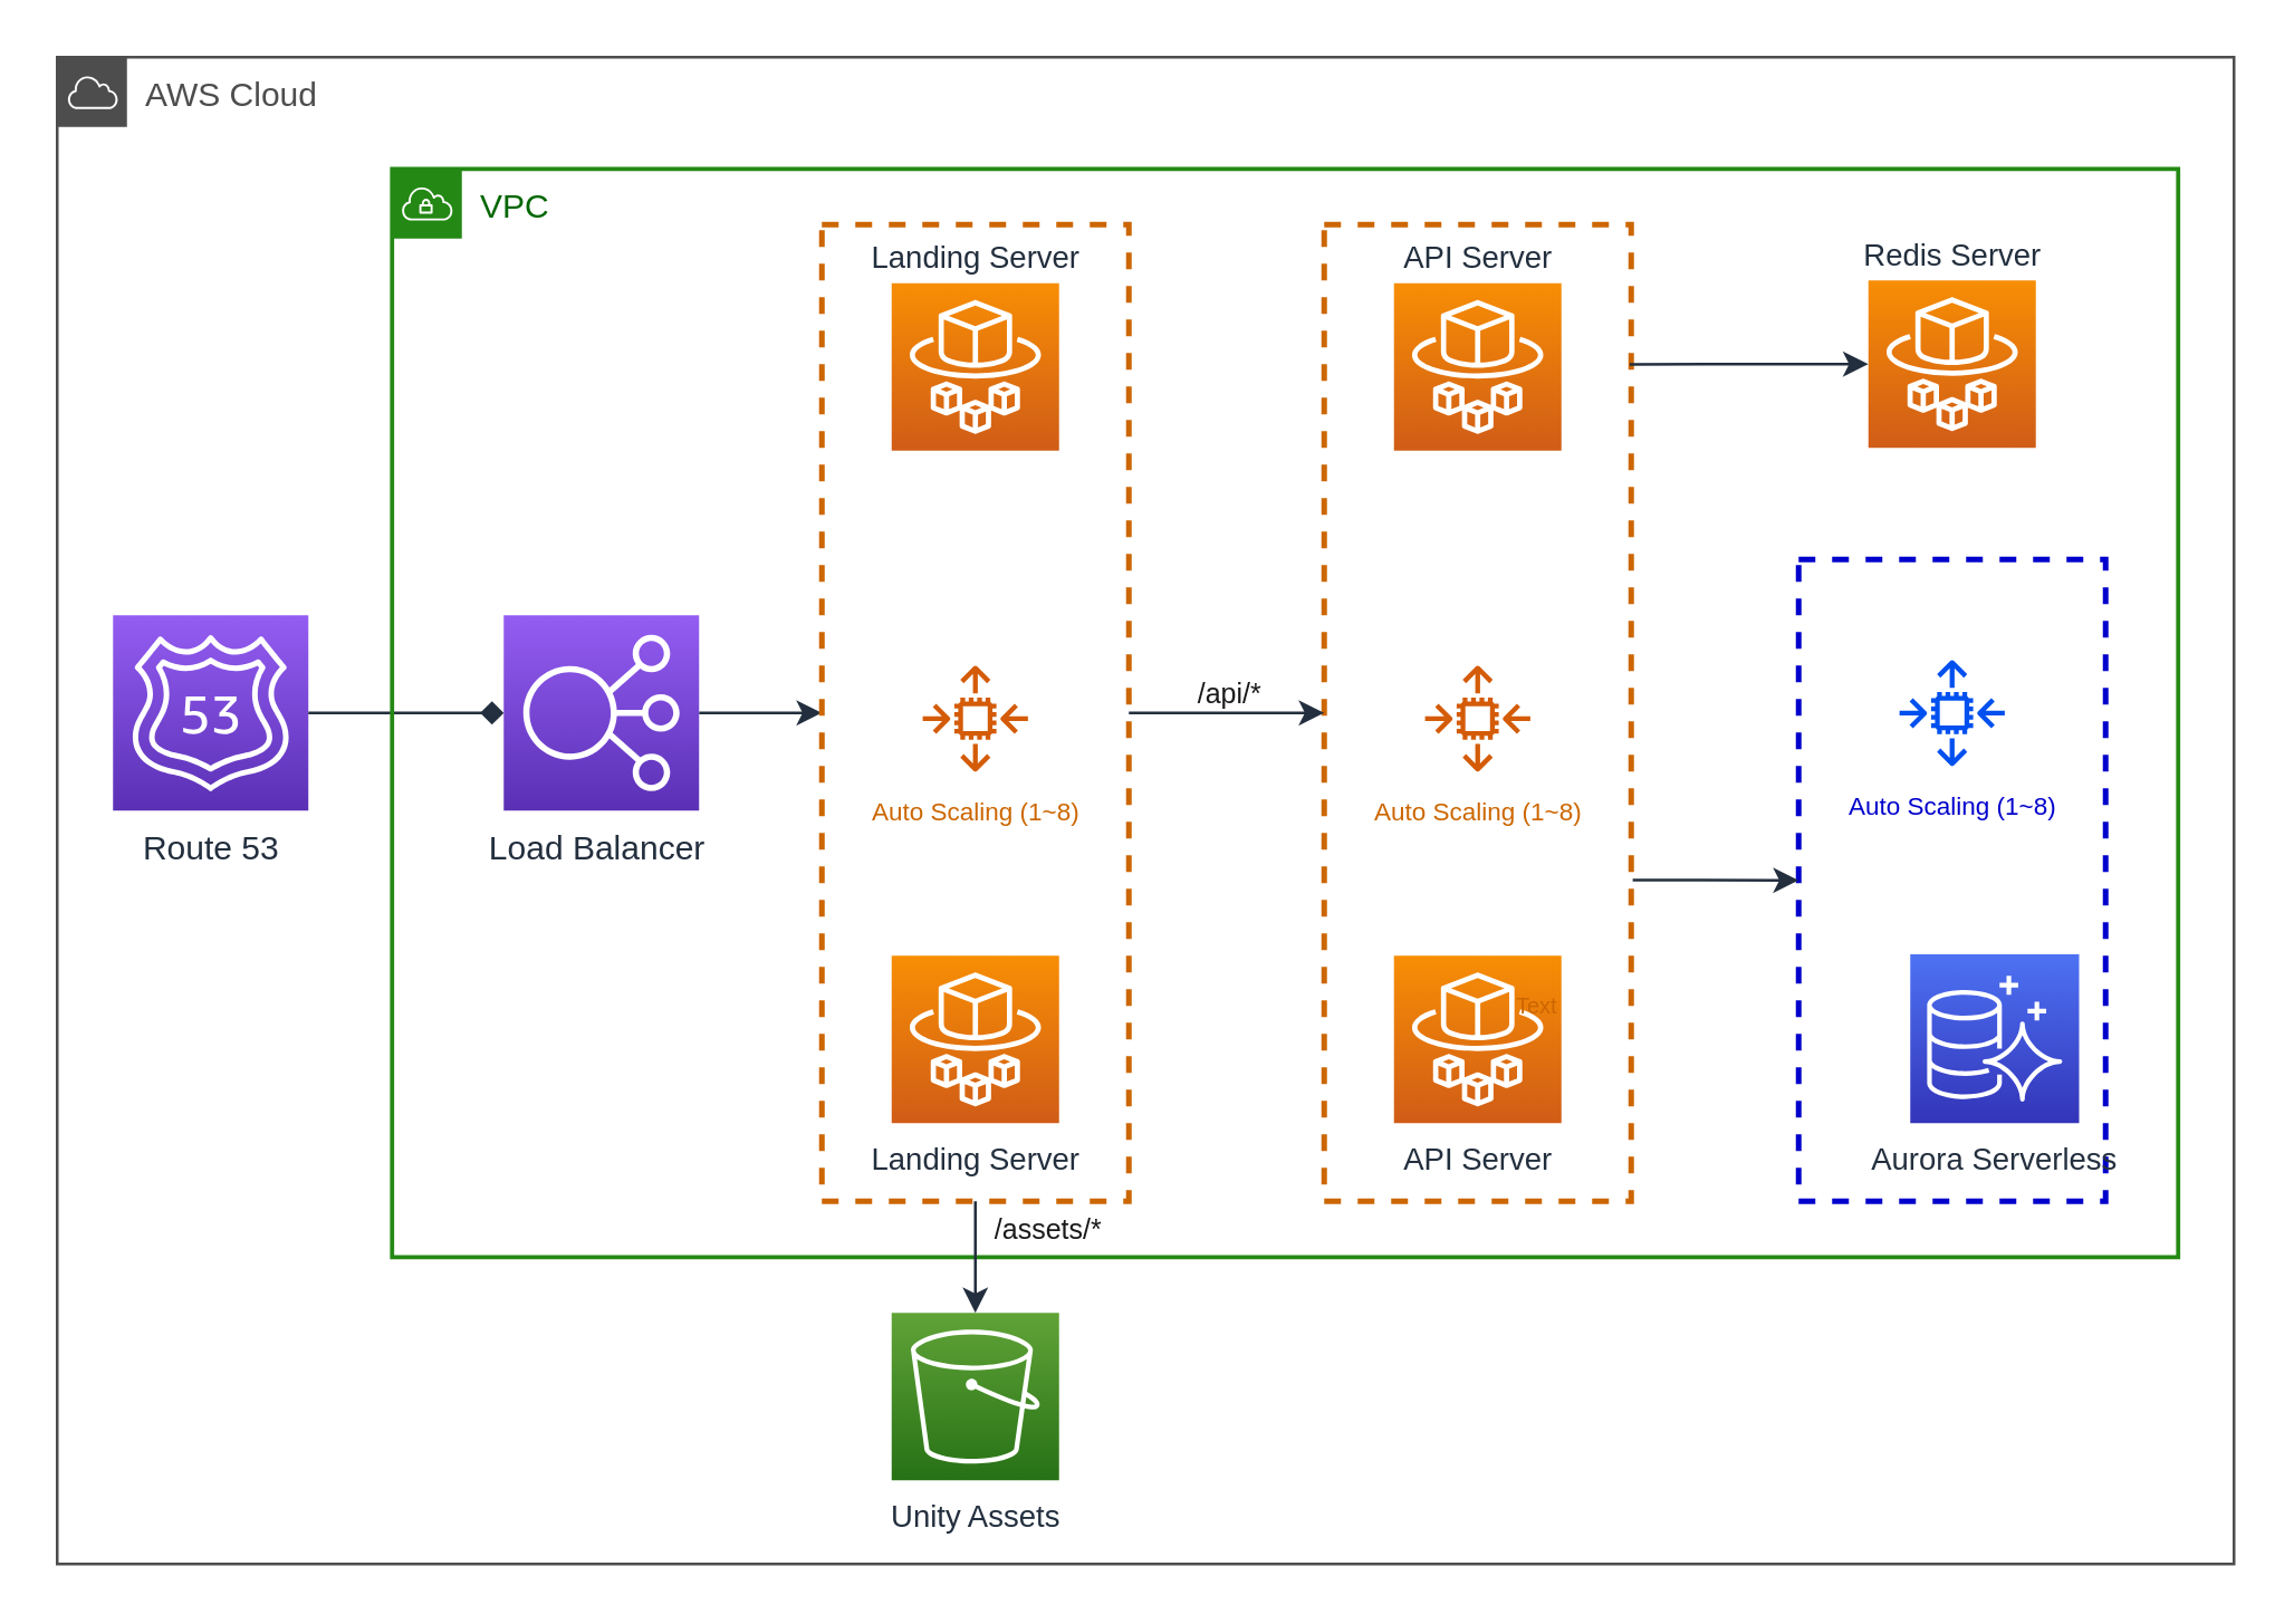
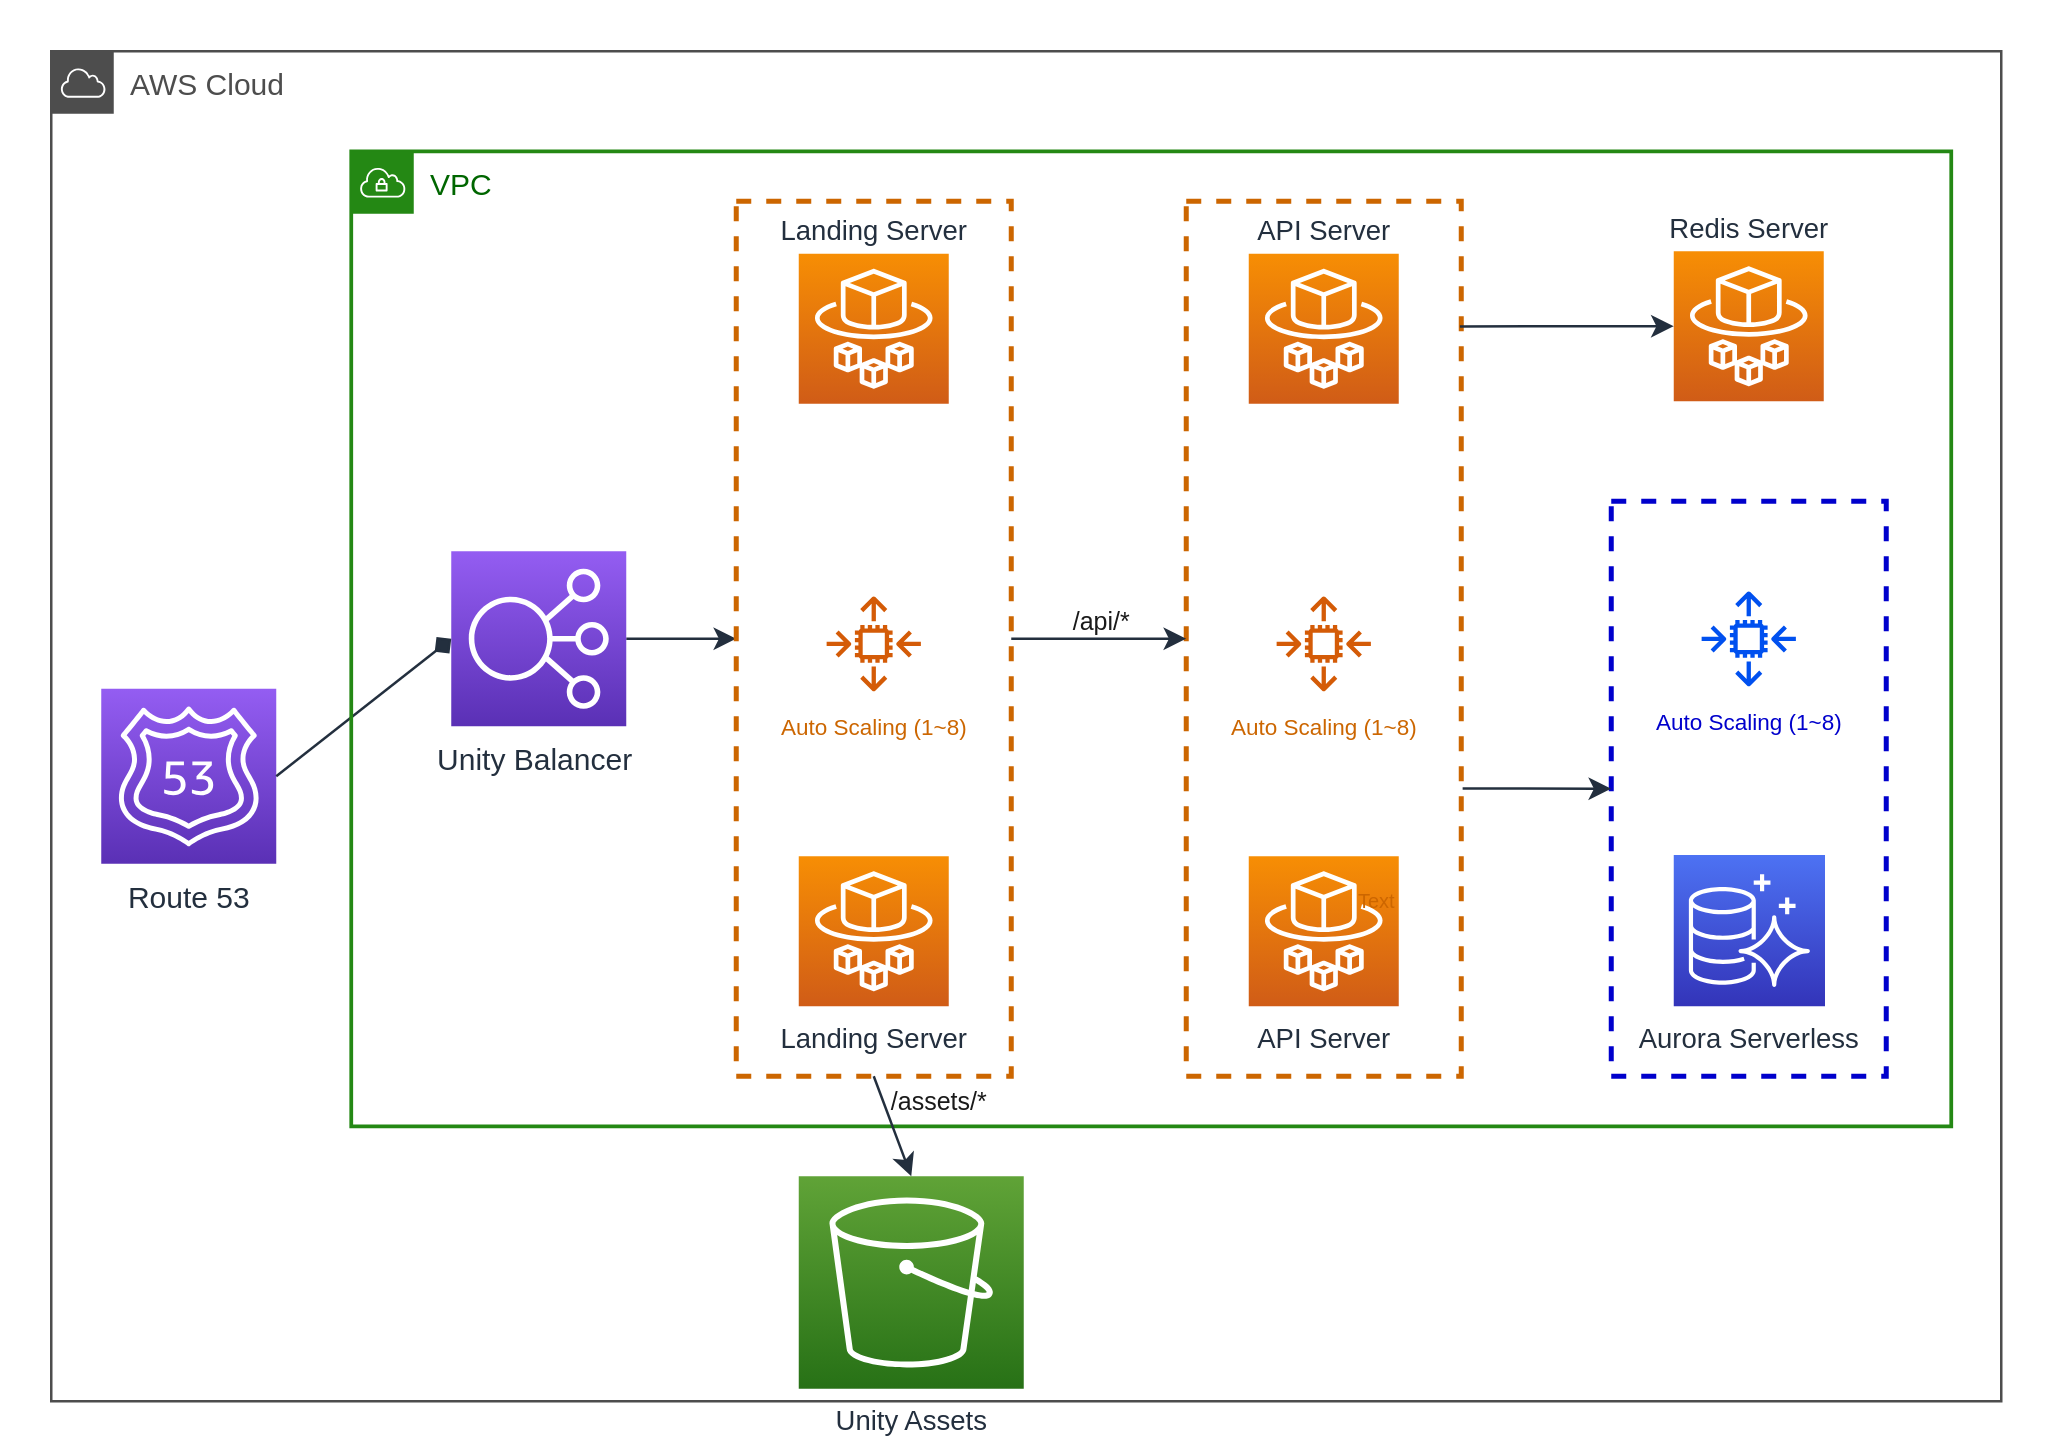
- <mxCell id="6" value="Route 53" style="sketch=0;points=[[0,0,0],[0.25,0,0],[0.5,0,0],[0.75,0,0],[1,0,0],[0,1,0],[0.25,1,0],[0.5,1,0],[0.75,1,0],[1,1,0],[0,0.25,0],[0,0.5,0],[0,0.75,0],[1,0.25,0],[1,0.5,0],[1,0.75,0]];outlineConnect=0;fontColor=#232F3E;gradientColor=#945DF2;gradientDirection=north;fillColor=#5A30B5;strokeColor=#ffffff;dashed=0;verticalLabelPosition=bottom;verticalAlign=top;align=center;html=1;fontSize=12;fontStyle=0;aspect=fixed;shape=mxgraph.aws4.resourceIcon;resIcon=mxgraph.aws4.route_53;" parent="1" vertex="1"><mxGeometry x="40" y="220" width="70" height="70" as="geometry" /></mxCell>
+ <mxCell id="6" value="Route 53" style="sketch=0;points=[[0,0,0],[0.25,0,0],[0.5,0,0],[0.75,0,0],[1,0,0],[0,1,0],[0.25,1,0],[0.5,1,0],[0.75,1,0],[1,1,0],[0,0.25,0],[0,0.5,0],[0,0.75,0],[1,0.25,0],[1,0.5,0],[1,0.75,0]];outlineConnect=0;fontColor=#232F3E;gradientColor=#945DF2;gradientDirection=north;fillColor=#5A30B5;strokeColor=#ffffff;dashed=0;verticalLabelPosition=bottom;verticalAlign=top;align=center;html=1;fontSize=12;fontStyle=0;aspect=fixed;shape=mxgraph.aws4.resourceIcon;resIcon=mxgraph.aws4.route_53;" parent="1" vertex="1"><mxGeometry x="40" y="275" width="70" height="70" as="geometry" /></mxCell>
- <mxCell id="5" value="Load Balancer&amp;nbsp;" style="sketch=0;points=[[0,0,0],[0.25,0,0],[0.5,0,0],[0.75,0,0],[1,0,0],[0,1,0],[0.25,1,0],[0.5,1,0],[0.75,1,0],[1,1,0],[0,0.25,0],[0,0.5,0],[0,0.75,0],[1,0.25,0],[1,0.5,0],[1,0.75,0]];outlineConnect=0;fontColor=#232F3E;gradientColor=#945DF2;gradientDirection=north;fillColor=#5A30B5;strokeColor=#ffffff;dashed=0;verticalLabelPosition=bottom;verticalAlign=top;align=center;html=1;fontSize=12;fontStyle=0;aspect=fixed;shape=mxgraph.aws4.resourceIcon;resIcon=mxgraph.aws4.elastic_load_balancing;" parent="1" vertex="1"><mxGeometry x="180" y="220" width="70" height="70" as="geometry" /></mxCell>
+ <mxCell id="5" value="Unity Balancer&amp;nbsp;" style="sketch=0;points=[[0,0,0],[0.25,0,0],[0.5,0,0],[0.75,0,0],[1,0,0],[0,1,0],[0.25,1,0],[0.5,1,0],[0.75,1,0],[1,1,0],[0,0.25,0],[0,0.5,0],[0,0.75,0],[1,0.25,0],[1,0.5,0],[1,0.75,0]];outlineConnect=0;fontColor=#232F3E;gradientColor=#945DF2;gradientDirection=north;fillColor=#5A30B5;strokeColor=#ffffff;dashed=0;verticalLabelPosition=bottom;verticalAlign=top;align=center;html=1;fontSize=12;fontStyle=0;aspect=fixed;shape=mxgraph.aws4.resourceIcon;resIcon=mxgraph.aws4.elastic_load_balancing;" parent="1" vertex="1"><mxGeometry x="180" y="220" width="70" height="70" as="geometry" /></mxCell>
- <mxCell id="19" value="Aurora Serverless" style="sketch=0;points=[[0,0,0],[0.25,0,0],[0.5,0,0],[0.75,0,0],[1,0,0],[0,1,0],[0.25,1,0],[0.5,1,0],[0.75,1,0],[1,1,0],[0,0.25,0],[0,0.5,0],[0,0.75,0],[1,0.25,0],[1,0.5,0],[1,0.75,0]];outlineConnect=0;fontColor=#232F3E;gradientColor=#4D72F3;gradientDirection=north;fillColor=#3334B9;strokeColor=#ffffff;dashed=0;verticalLabelPosition=bottom;verticalAlign=top;align=center;html=1;fontSize=11;fontStyle=0;aspect=fixed;shape=mxgraph.aws4.resourceIcon;resIcon=mxgraph.aws4.aurora;" parent="1" vertex="1"><mxGeometry x="684" y="341.5" width="60.5" height="60.5" as="geometry" /></mxCell>
+ <mxCell id="19" value="Aurora Serverless" style="sketch=0;points=[[0,0,0],[0.25,0,0],[0.5,0,0],[0.75,0,0],[1,0,0],[0,1,0],[0.25,1,0],[0.5,1,0],[0.75,1,0],[1,1,0],[0,0.25,0],[0,0.5,0],[0,0.75,0],[1,0.25,0],[1,0.5,0],[1,0.75,0]];outlineConnect=0;fontColor=#232F3E;gradientColor=#4D72F3;gradientDirection=north;fillColor=#3334B9;strokeColor=#ffffff;dashed=0;verticalLabelPosition=bottom;verticalAlign=top;align=center;html=1;fontSize=11;fontStyle=0;aspect=fixed;shape=mxgraph.aws4.resourceIcon;resIcon=mxgraph.aws4.aurora;" parent="1" vertex="1"><mxGeometry x="669" y="341.5" width="60.5" height="60.5" as="geometry" /></mxCell>
- <mxCell id="26" value="Unity Assets" style="sketch=0;points=[[0,0,0],[0.25,0,0],[0.5,0,0],[0.75,0,0],[1,0,0],[0,1,0],[0.25,1,0],[0.5,1,0],[0.75,1,0],[1,1,0],[0,0.25,0],[0,0.5,0],[0,0.75,0],[1,0.25,0],[1,0.5,0],[1,0.75,0]];outlineConnect=0;fontColor=#232F3E;gradientColor=#60A337;gradientDirection=north;fillColor=#277116;strokeColor=#ffffff;dashed=0;verticalLabelPosition=bottom;verticalAlign=top;align=center;html=1;fontSize=11;fontStyle=0;aspect=fixed;shape=mxgraph.aws4.resourceIcon;resIcon=mxgraph.aws4.s3;" parent="1" vertex="1"><mxGeometry x="319" y="470" width="60" height="60" as="geometry" /></mxCell>
+ <mxCell id="26" value="Unity Assets" style="sketch=0;points=[[0,0,0],[0.25,0,0],[0.5,0,0],[0.75,0,0],[1,0,0],[0,1,0],[0.25,1,0],[0.5,1,0],[0.75,1,0],[1,1,0],[0,0.25,0],[0,0.5,0],[0,0.75,0],[1,0.25,0],[1,0.5,0],[1,0.75,0]];outlineConnect=0;fontColor=#232F3E;gradientColor=#60A337;gradientDirection=north;fillColor=#277116;strokeColor=#ffffff;dashed=0;verticalLabelPosition=bottom;verticalAlign=top;align=center;html=1;fontSize=11;fontStyle=0;aspect=fixed;shape=mxgraph.aws4.resourceIcon;resIcon=mxgraph.aws4.s3;" parent="1" vertex="1"><mxGeometry x="319" y="470" width="90" height="85" as="geometry" /></mxCell>
